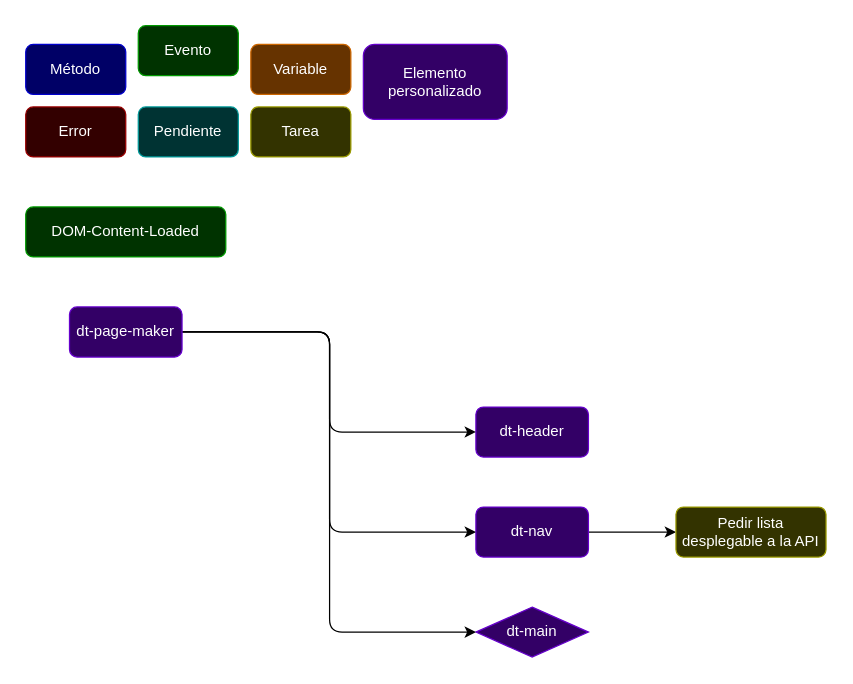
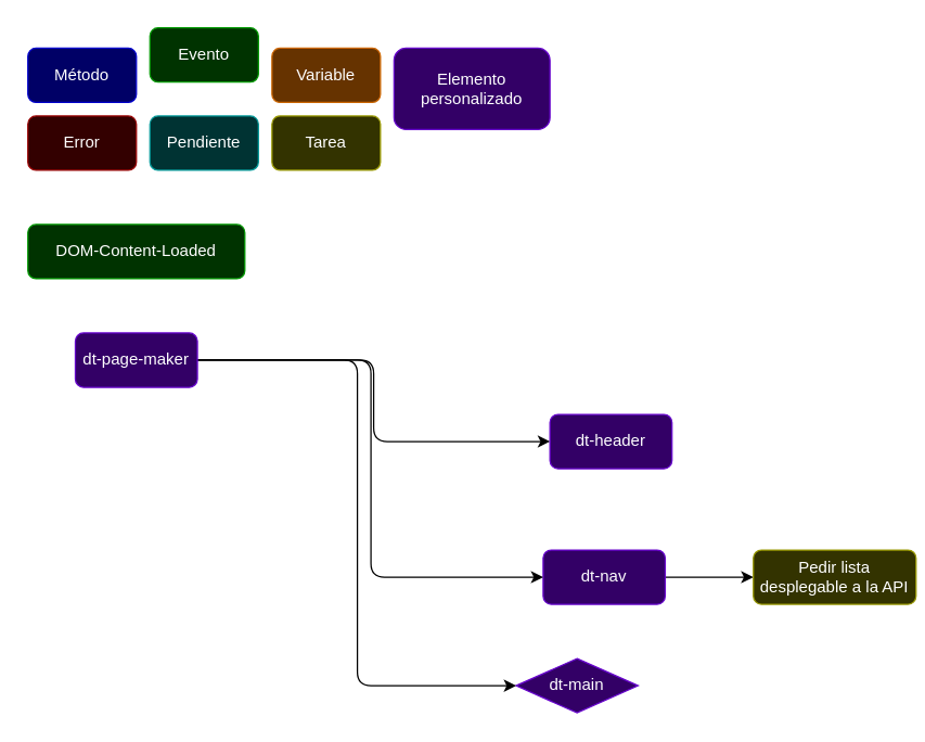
- <mxCell id="9" value="dt-header" style="rounded=1;whiteSpace=wrap;html=1;fillColor=#330066;fontColor=#ffffff;strokeColor=#6600CC;gradientColor=none;" parent="1" vertex="1"><mxGeometry x="380" y="325" width="90" height="40" as="geometry" /></mxCell>
+ <mxCell id="9" value="dt-header" style="rounded=1;whiteSpace=wrap;html=1;fillColor=#330066;fontColor=#ffffff;strokeColor=#6600CC;gradientColor=none;" parent="1" vertex="1"><mxGeometry x="405" y="305" width="90" height="40" as="geometry" /></mxCell>
- <mxCell id="11" value="dt-nav" style="rounded=1;whiteSpace=wrap;html=1;fillColor=#330066;fontColor=#ffffff;strokeColor=#6600CC;gradientColor=none;" parent="1" vertex="1"><mxGeometry x="380" y="405" width="90" height="40" as="geometry" /></mxCell>
+ <mxCell id="11" value="dt-nav" style="rounded=1;whiteSpace=wrap;html=1;fillColor=#330066;fontColor=#ffffff;strokeColor=#6600CC;gradientColor=none;" parent="1" vertex="1"><mxGeometry x="400" y="405" width="90" height="40" as="geometry" /></mxCell>
- <mxCell id="14" value="Pedir lista desplegable a la API" style="rounded=1;whiteSpace=wrap;html=1;fillColor=#333300;fontColor=#ffffff;strokeColor=#999900;gradientColor=none;" parent="1" vertex="1"><mxGeometry x="540" y="405" width="120" height="40" as="geometry" /></mxCell>
+ <mxCell id="14" value="Pedir lista desplegable a la API" style="rounded=1;whiteSpace=wrap;html=1;fillColor=#333300;fontColor=#ffffff;strokeColor=#999900;gradientColor=none;" parent="1" vertex="1"><mxGeometry x="555" y="405" width="120" height="40" as="geometry" /></mxCell>
